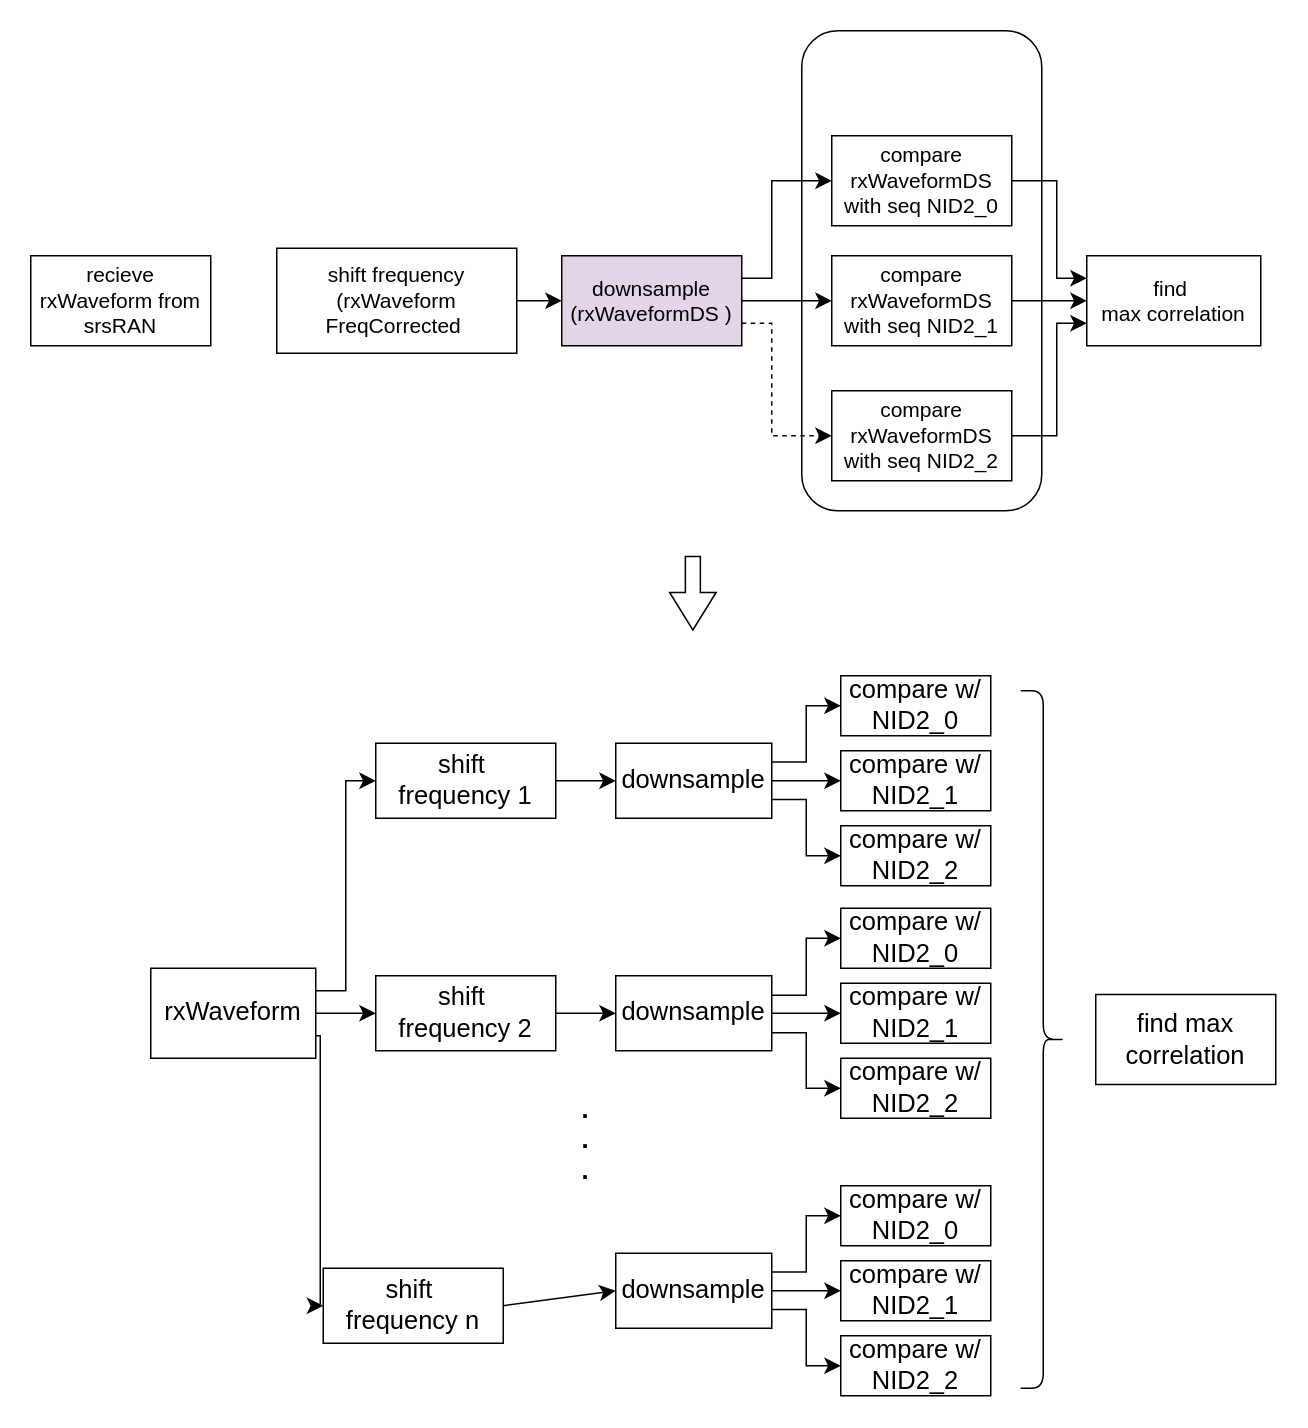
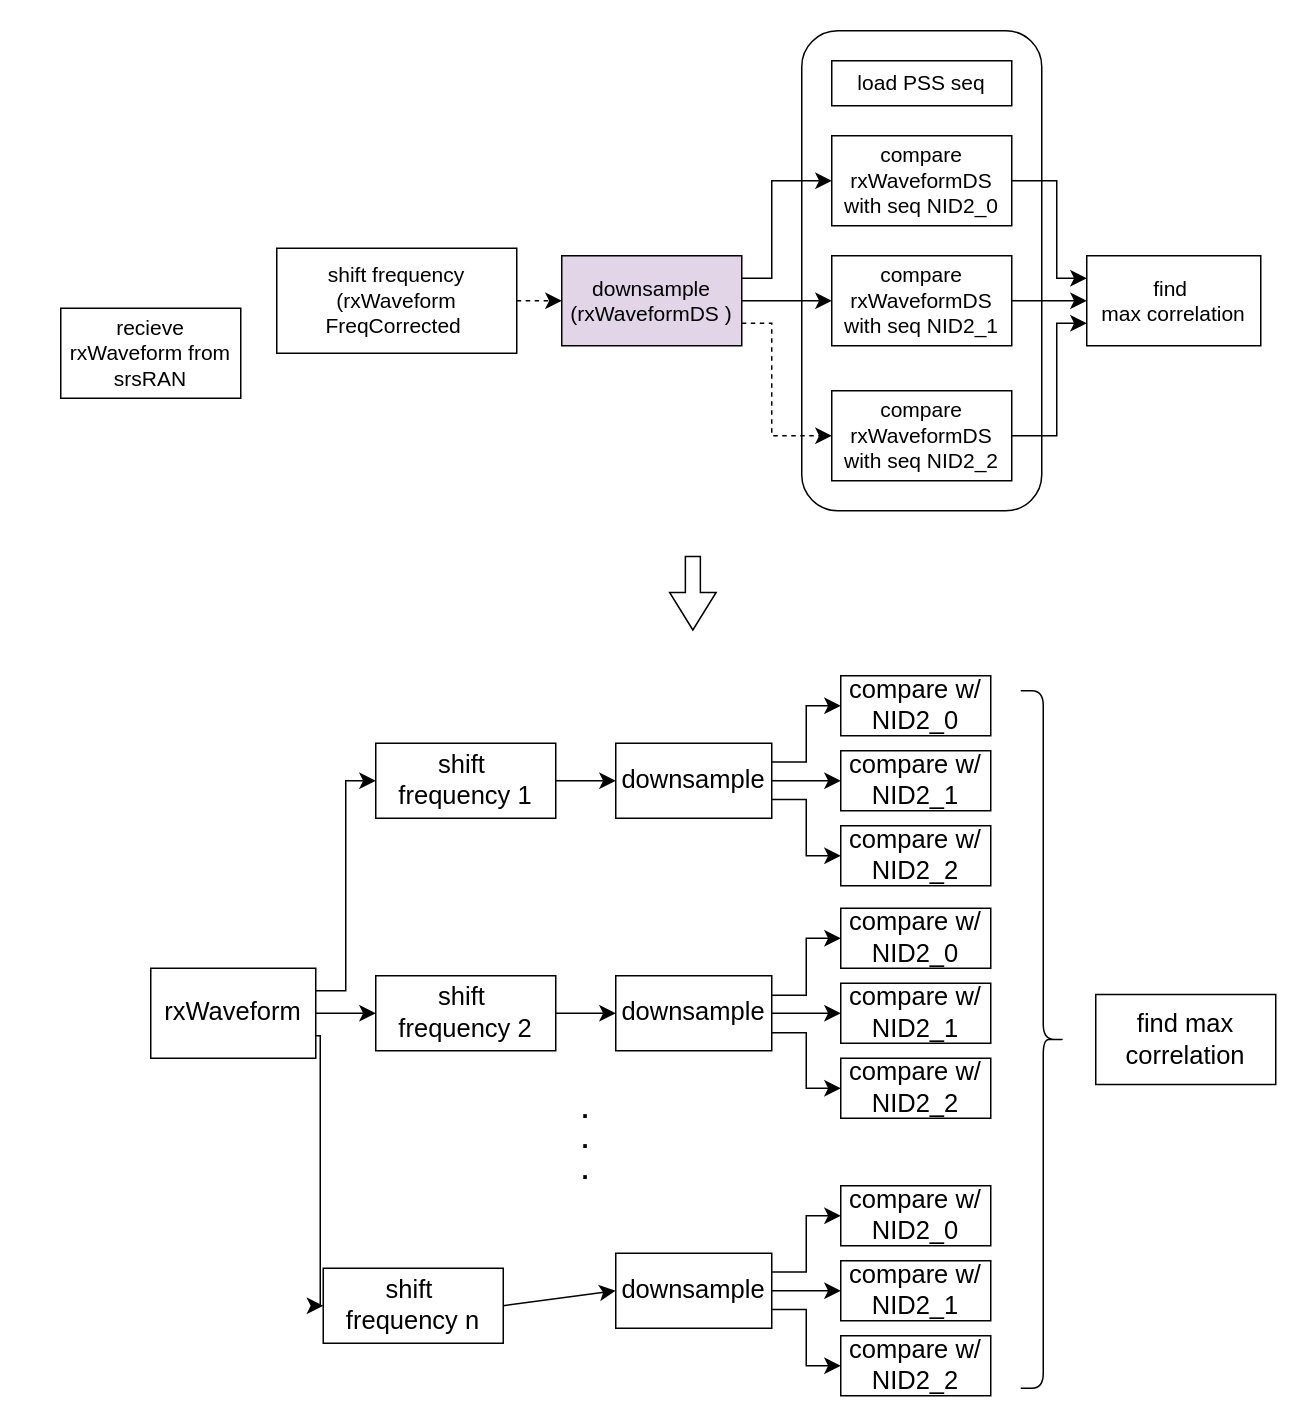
+ <mxCell id="13" value="load PSS seq" style="rounded=0;whiteSpace=wrap;html=1;fontSize=14;" vertex="1" parent="1"><mxGeometry x="554" y="40" width="120" height="30" as="geometry" /></mxCell>
- <mxCell id="3" value="recieve rxWaveform from srsRAN" style="rounded=0;whiteSpace=wrap;html=1;fontSize=14;" vertex="1" parent="1"><mxGeometry x="20" y="170" width="120" height="60" as="geometry" /></mxCell>
+ <mxCell id="3" value="recieve rxWaveform from srsRAN" style="rounded=0;whiteSpace=wrap;html=1;fontSize=14;" vertex="1" parent="1"><mxGeometry x="40" y="205" width="120" height="60" as="geometry" /></mxCell>
- <mxCell id="4" style="edgeStyle=none;curved=1;rounded=0;orthogonalLoop=1;jettySize=auto;html=1;exitX=1;exitY=0.5;exitDx=0;exitDy=0;entryX=0;entryY=0.5;entryDx=0;entryDy=0;fontSize=14;startSize=8;endSize=8;" edge="1" parent="1" source="5" target="7"><mxGeometry relative="1" as="geometry" /></mxCell>
+ <mxCell id="4" style="edgeStyle=none;curved=1;rounded=0;orthogonalLoop=1;jettySize=auto;html=1;exitX=1;exitY=0.5;exitDx=0;exitDy=0;entryX=0;entryY=0.5;entryDx=0;entryDy=0;fontSize=14;startSize=8;endSize=8;dashed=1;" edge="1" parent="1" source="5" target="7"><mxGeometry relative="1" as="geometry" /></mxCell>
